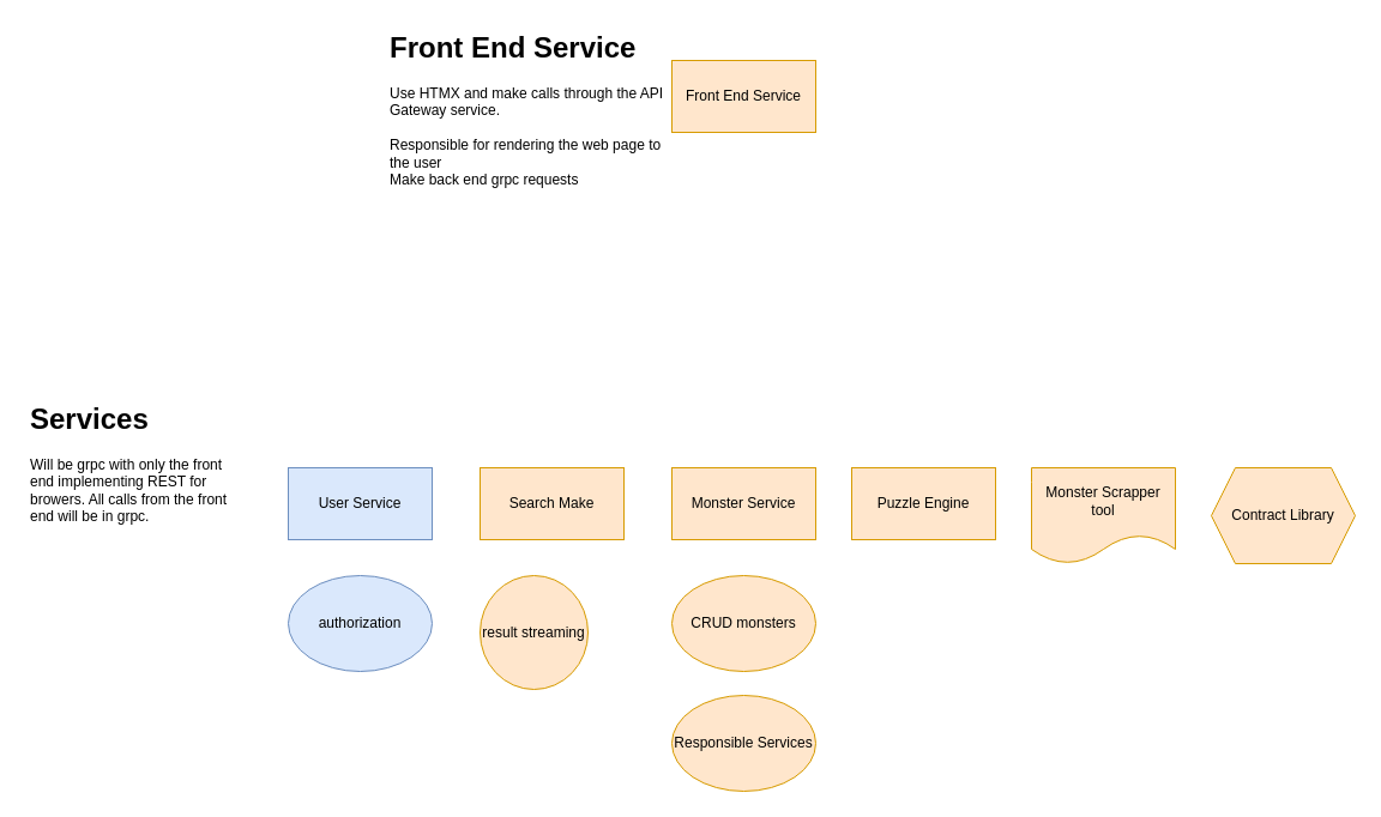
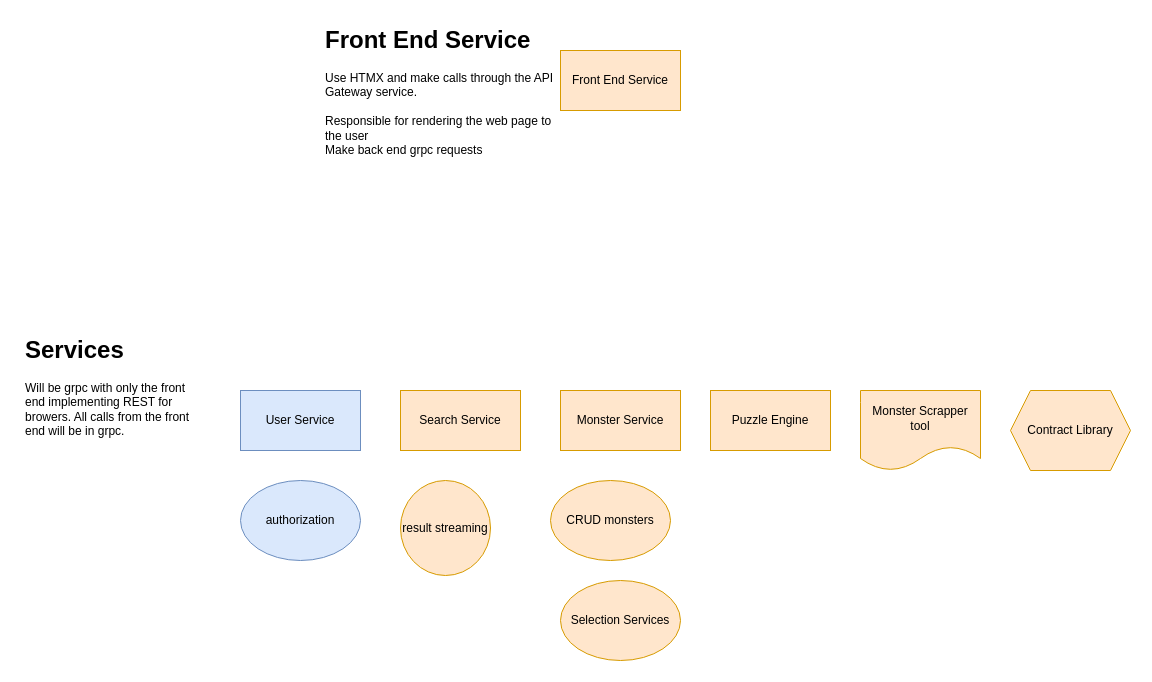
- <mxCell id="2" value="Search Make" style="rounded=0;whiteSpace=wrap;html=1;fillColor=#ffe6cc;strokeColor=#d79b00;" vertex="1" parent="1"><mxGeometry x="400" y="390" width="120" height="60" as="geometry" /></mxCell>
+ <mxCell id="2" value="Search Service" style="rounded=0;whiteSpace=wrap;html=1;fillColor=#ffe6cc;strokeColor=#d79b00;" vertex="1" parent="1"><mxGeometry x="400" y="390" width="120" height="60" as="geometry" /></mxCell>
- <mxCell id="10" value="CRUD monsters" style="ellipse;whiteSpace=wrap;html=1;fillColor=#ffe6cc;strokeColor=#d79b00;" vertex="1" parent="1"><mxGeometry x="560" y="480" width="120" height="80" as="geometry" /></mxCell>
+ <mxCell id="10" value="CRUD monsters" style="ellipse;whiteSpace=wrap;html=1;fillColor=#ffe6cc;strokeColor=#d79b00;" vertex="1" parent="1"><mxGeometry x="550" y="480" width="120" height="80" as="geometry" /></mxCell>
- <mxCell id="12" value="Responsible Services" style="ellipse;whiteSpace=wrap;html=1;fillColor=#ffe6cc;strokeColor=#d79b00;" vertex="1" parent="1"><mxGeometry x="560" y="580" width="120" height="80" as="geometry" /></mxCell>
+ <mxCell id="12" value="Selection Services" style="ellipse;whiteSpace=wrap;html=1;fillColor=#ffe6cc;strokeColor=#d79b00;" vertex="1" parent="1"><mxGeometry x="560" y="580" width="120" height="80" as="geometry" /></mxCell>
